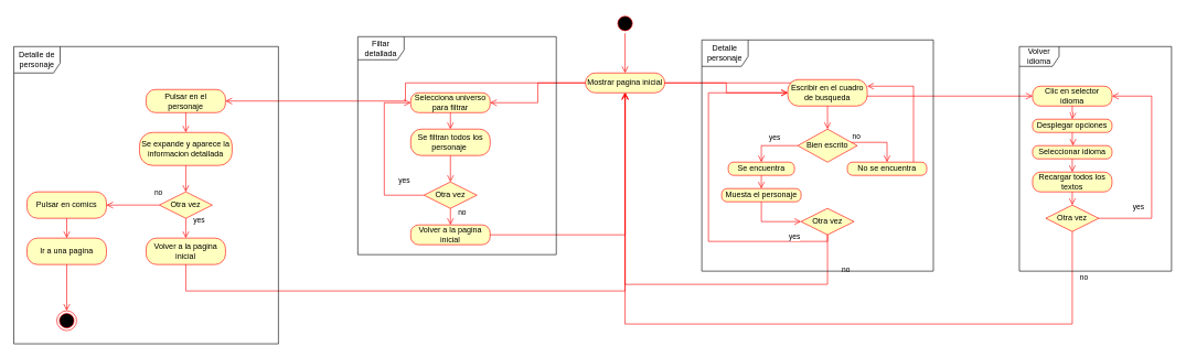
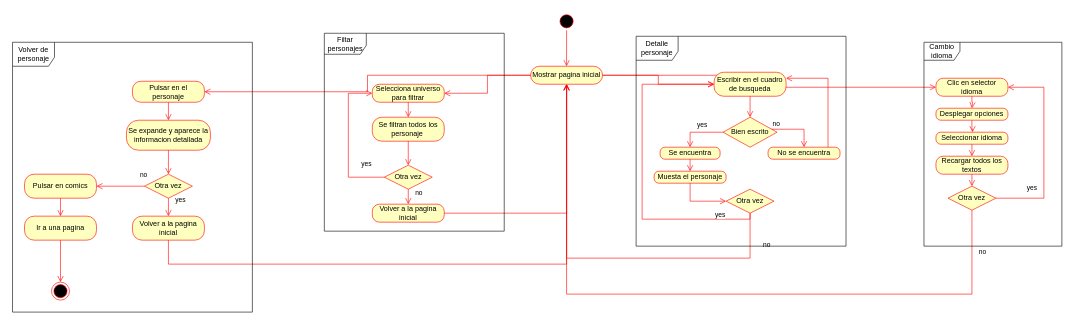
- <mxCell id="47" value="Filtar detallada" style="shape=umlFrame;whiteSpace=wrap;html=1;pointerEvents=0;width=70;height=35;" vertex="1" parent="1"><mxGeometry x="540" y="55" width="300" height="330" as="geometry" /></mxCell>
+ <mxCell id="47" value="Filtar personajes" style="shape=umlFrame;whiteSpace=wrap;html=1;pointerEvents=0;width=70;height=35;" vertex="1" parent="1"><mxGeometry x="540" y="55" width="300" height="330" as="geometry" /></mxCell>
- <mxCell id="24" value="Volver idioma" style="shape=umlFrame;whiteSpace=wrap;html=1;pointerEvents=0;" vertex="1" parent="1"><mxGeometry x="1540" y="70" width="230" height="340" as="geometry" /></mxCell>
+ <mxCell id="24" value="Cambio idioma" style="shape=umlFrame;whiteSpace=wrap;html=1;pointerEvents=0;" vertex="1" parent="1"><mxGeometry x="1540" y="70" width="230" height="340" as="geometry" /></mxCell>
- <mxCell id="61" value="Detalle de personaje" style="shape=umlFrame;whiteSpace=wrap;html=1;pointerEvents=0;width=70;height=40;" vertex="1" parent="1"><mxGeometry x="20" y="70" width="400" height="450" as="geometry" /></mxCell>
+ <mxCell id="61" value="Volver de personaje" style="shape=umlFrame;whiteSpace=wrap;html=1;pointerEvents=0;width=70;height=40;" vertex="1" parent="1"><mxGeometry x="20" y="70" width="400" height="450" as="geometry" /></mxCell>
